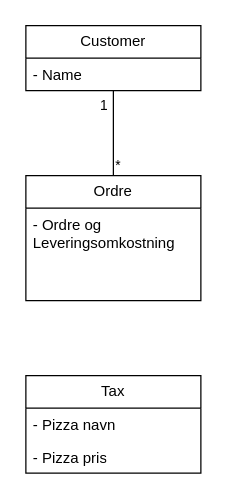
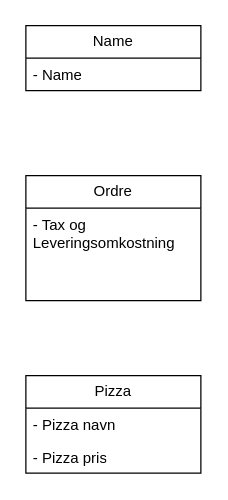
- <mxCell id="4" value="Customer" style="swimlane;fontStyle=0;childLayout=stackLayout;horizontal=1;startSize=26;fillColor=none;horizontalStack=0;resizeParent=1;resizeParentMax=0;resizeLast=0;collapsible=1;marginBottom=0;whiteSpace=wrap;html=1;" vertex="1" parent="1"><mxGeometry x="20" y="20" width="140" height="52" as="geometry" /></mxCell>
+ <mxCell id="4" value="Name" style="swimlane;fontStyle=0;childLayout=stackLayout;horizontal=1;startSize=26;fillColor=none;horizontalStack=0;resizeParent=1;resizeParentMax=0;resizeLast=0;collapsible=1;marginBottom=0;whiteSpace=wrap;html=1;" vertex="1" parent="1"><mxGeometry x="20" y="20" width="140" height="52" as="geometry" /></mxCell>
- <mxCell id="9" value="" style="endArrow=none;html=1;edgeStyle=orthogonalEdgeStyle;rounded=0;exitX=0.5;exitY=0;exitDx=0;exitDy=0;entryX=0.5;entryY=1;entryDx=0;entryDy=0;entryPerimeter=0;" edge="1" parent="1" source="2" target="5"><mxGeometry relative="1" as="geometry"><mxPoint x="136" y="120" as="sourcePoint" /><mxPoint x="90" y="80" as="targetPoint" /></mxGeometry></mxCell>
- <mxCell id="10" value="*" style="edgeLabel;resizable=0;html=1;align=left;verticalAlign=bottom;" connectable="0" vertex="1" parent="9"><mxGeometry x="-1" relative="1" as="geometry" /></mxCell>
- <mxCell id="11" value="1" style="edgeLabel;resizable=0;html=1;align=right;verticalAlign=bottom;" connectable="0" vertex="1" parent="9"><mxGeometry x="1" relative="1" as="geometry"><mxPoint x="-4" y="20" as="offset" /></mxGeometry></mxCell>
- <mxCell id="3" value="- Ordre og Leveringsomkostning" style="text;strokeColor=none;fillColor=none;align=left;verticalAlign=top;spacingLeft=4;spacingRight=4;overflow=hidden;rotatable=0;points=[[0,0.5],[1,0.5]];portConstraint=eastwest;whiteSpace=wrap;html=1;" vertex="1" parent="2"><mxGeometry y="26" width="140" height="74" as="geometry" /></mxCell>
+ <mxCell id="3" value="- Tax og Leveringsomkostning" style="text;strokeColor=none;fillColor=none;align=left;verticalAlign=top;spacingLeft=4;spacingRight=4;overflow=hidden;rotatable=0;points=[[0,0.5],[1,0.5]];portConstraint=eastwest;whiteSpace=wrap;html=1;" vertex="1" parent="2"><mxGeometry y="26" width="140" height="74" as="geometry" /></mxCell>
- <mxCell id="6" value="Tax" style="swimlane;fontStyle=0;childLayout=stackLayout;horizontal=1;startSize=26;fillColor=none;horizontalStack=0;resizeParent=1;resizeParentMax=0;resizeLast=0;collapsible=1;marginBottom=0;whiteSpace=wrap;html=1;" vertex="1" parent="1"><mxGeometry x="20" y="300" width="140" height="78" as="geometry" /></mxCell>
+ <mxCell id="6" value="Pizza" style="swimlane;fontStyle=0;childLayout=stackLayout;horizontal=1;startSize=26;fillColor=none;horizontalStack=0;resizeParent=1;resizeParentMax=0;resizeLast=0;collapsible=1;marginBottom=0;whiteSpace=wrap;html=1;" vertex="1" parent="1"><mxGeometry x="20" y="300" width="140" height="78" as="geometry" /></mxCell>
